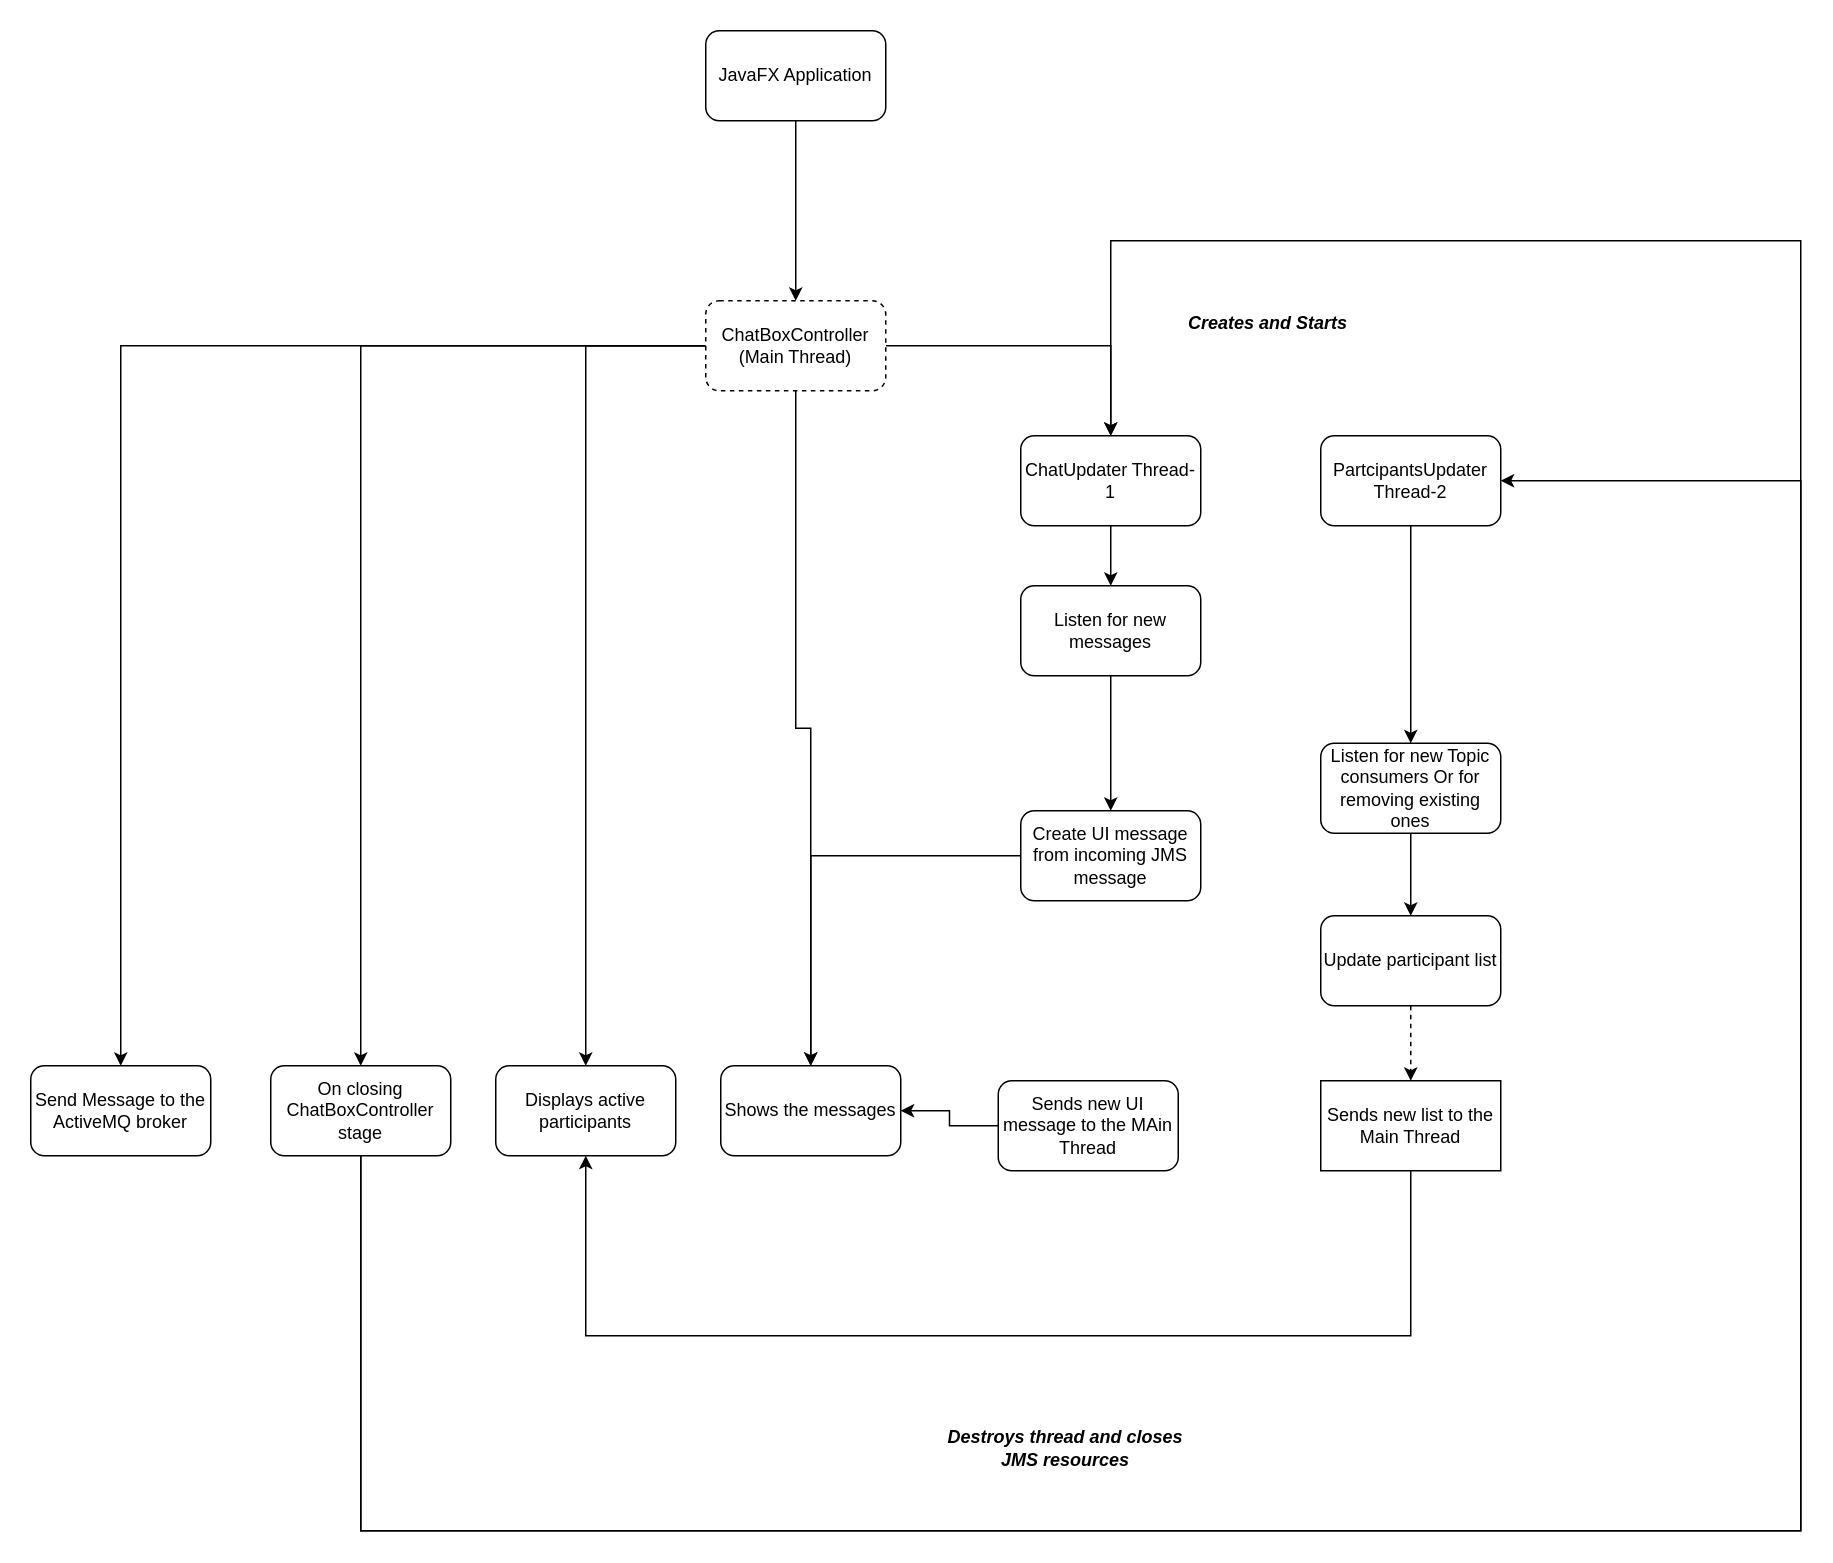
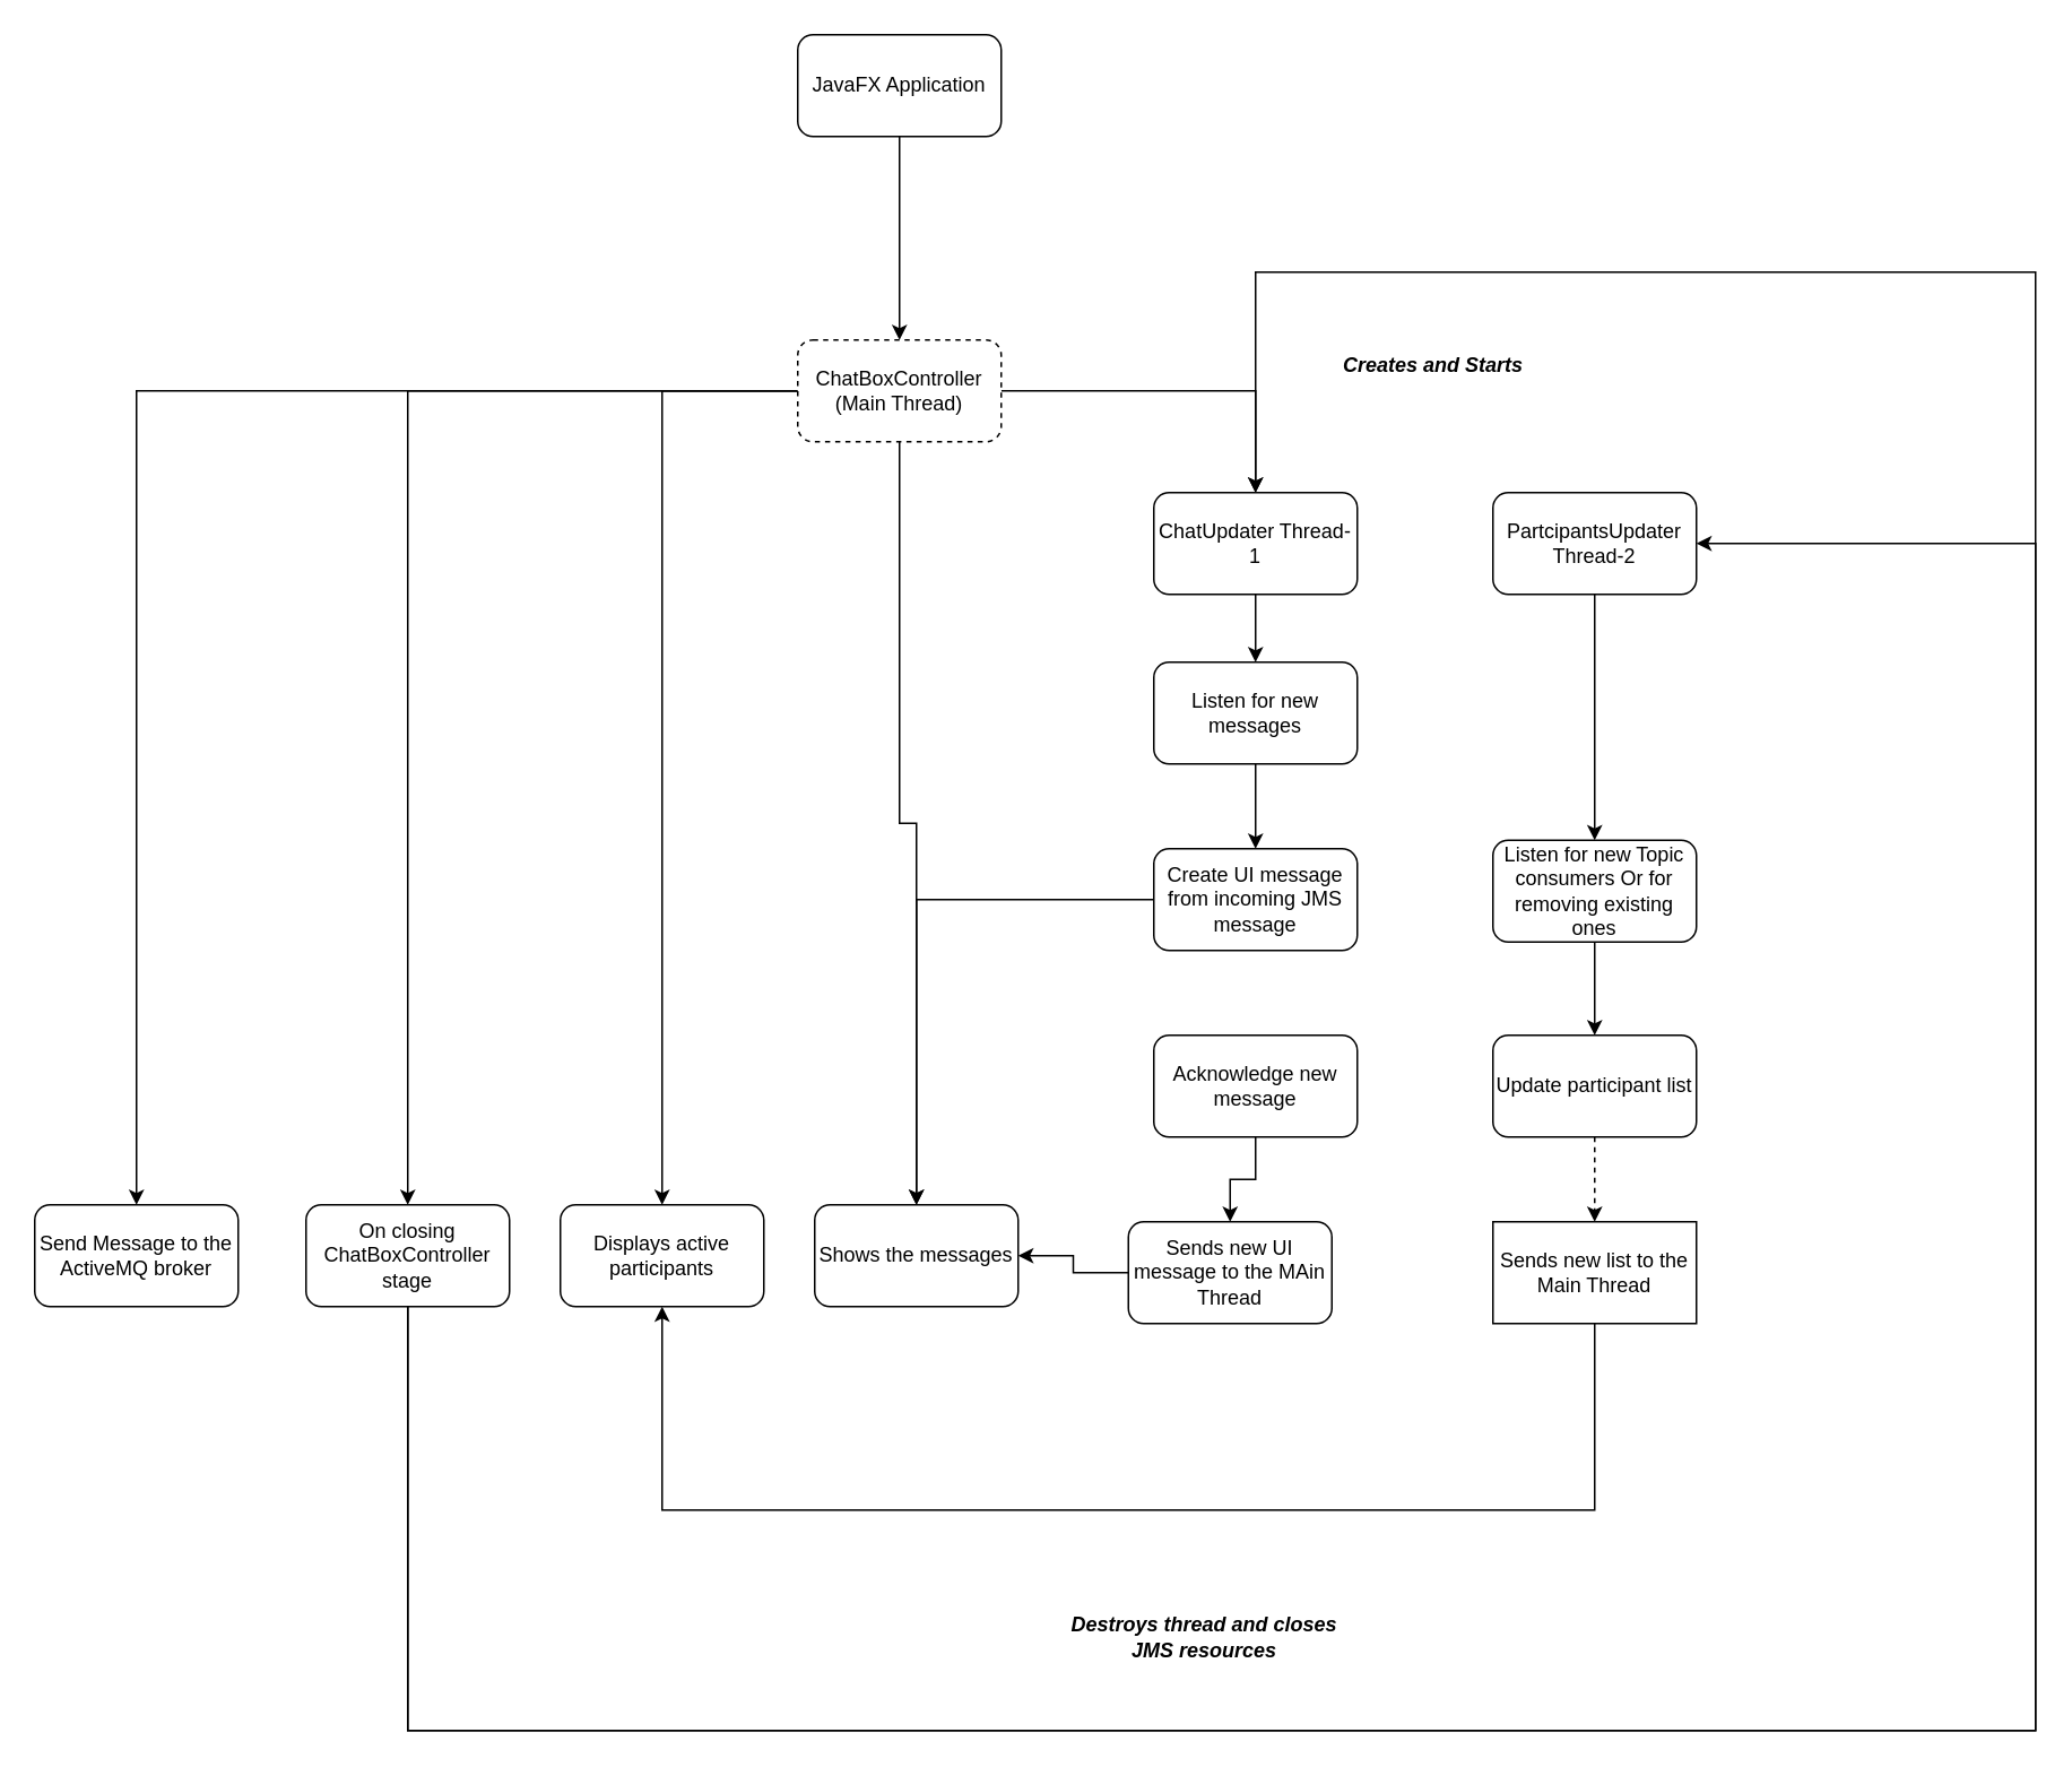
- <mxCell id="20" value="Create UI message from incoming JMS message" style="rounded=1;whiteSpace=wrap;html=1;fontColor=default;strokeColor=default;fillColor=default;" vertex="1" parent="1"><mxGeometry x="680" y="540" width="120" height="60" as="geometry" /></mxCell>
+ <mxCell id="20" value="Create UI message from incoming JMS message" style="rounded=1;whiteSpace=wrap;html=1;fontColor=default;strokeColor=default;fillColor=default;" vertex="1" parent="1"><mxGeometry x="680" y="500" width="120" height="60" as="geometry" /></mxCell>
+ <mxCell id="22" value="Acknowledge new message" style="rounded=1;whiteSpace=wrap;html=1;fontColor=default;strokeColor=default;fillColor=default;" vertex="1" parent="1"><mxGeometry x="680" y="610" width="120" height="60" as="geometry" /></mxCell>
+ <mxCell id="21" style="edgeStyle=orthogonalEdgeStyle;rounded=0;orthogonalLoop=1;jettySize=auto;html=1;entryX=0.5;entryY=0;entryDx=0;entryDy=0;labelBackgroundColor=default;fontColor=default;strokeColor=default;" edge="1" parent="1" source="22" target="24"><mxGeometry relative="1" as="geometry" /></mxCell>
